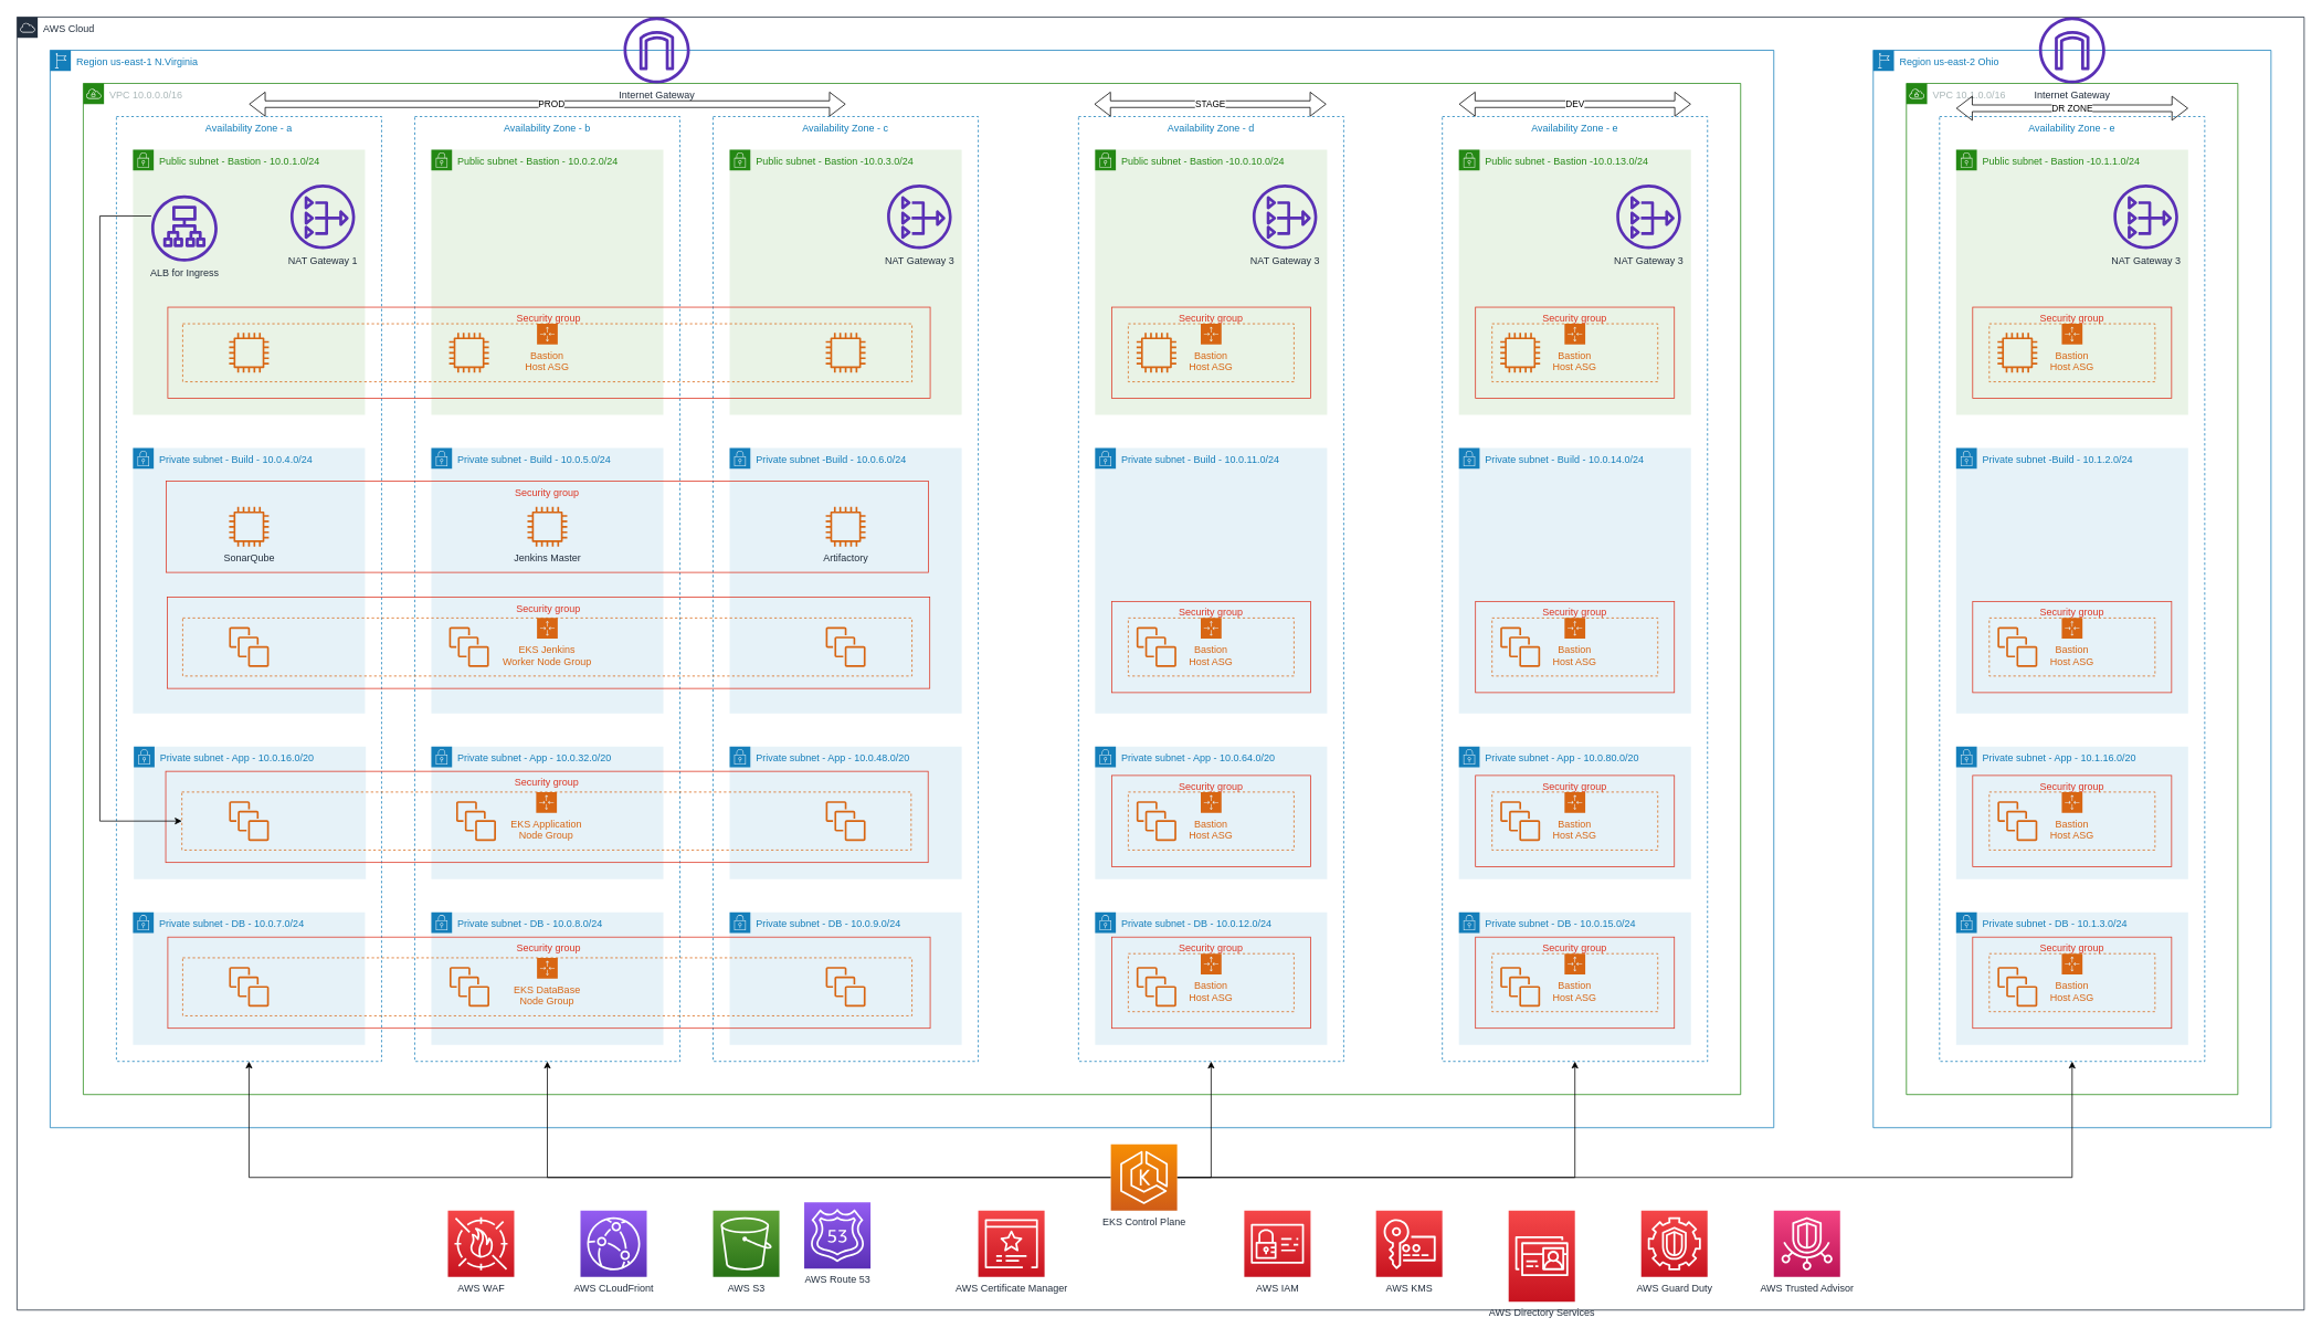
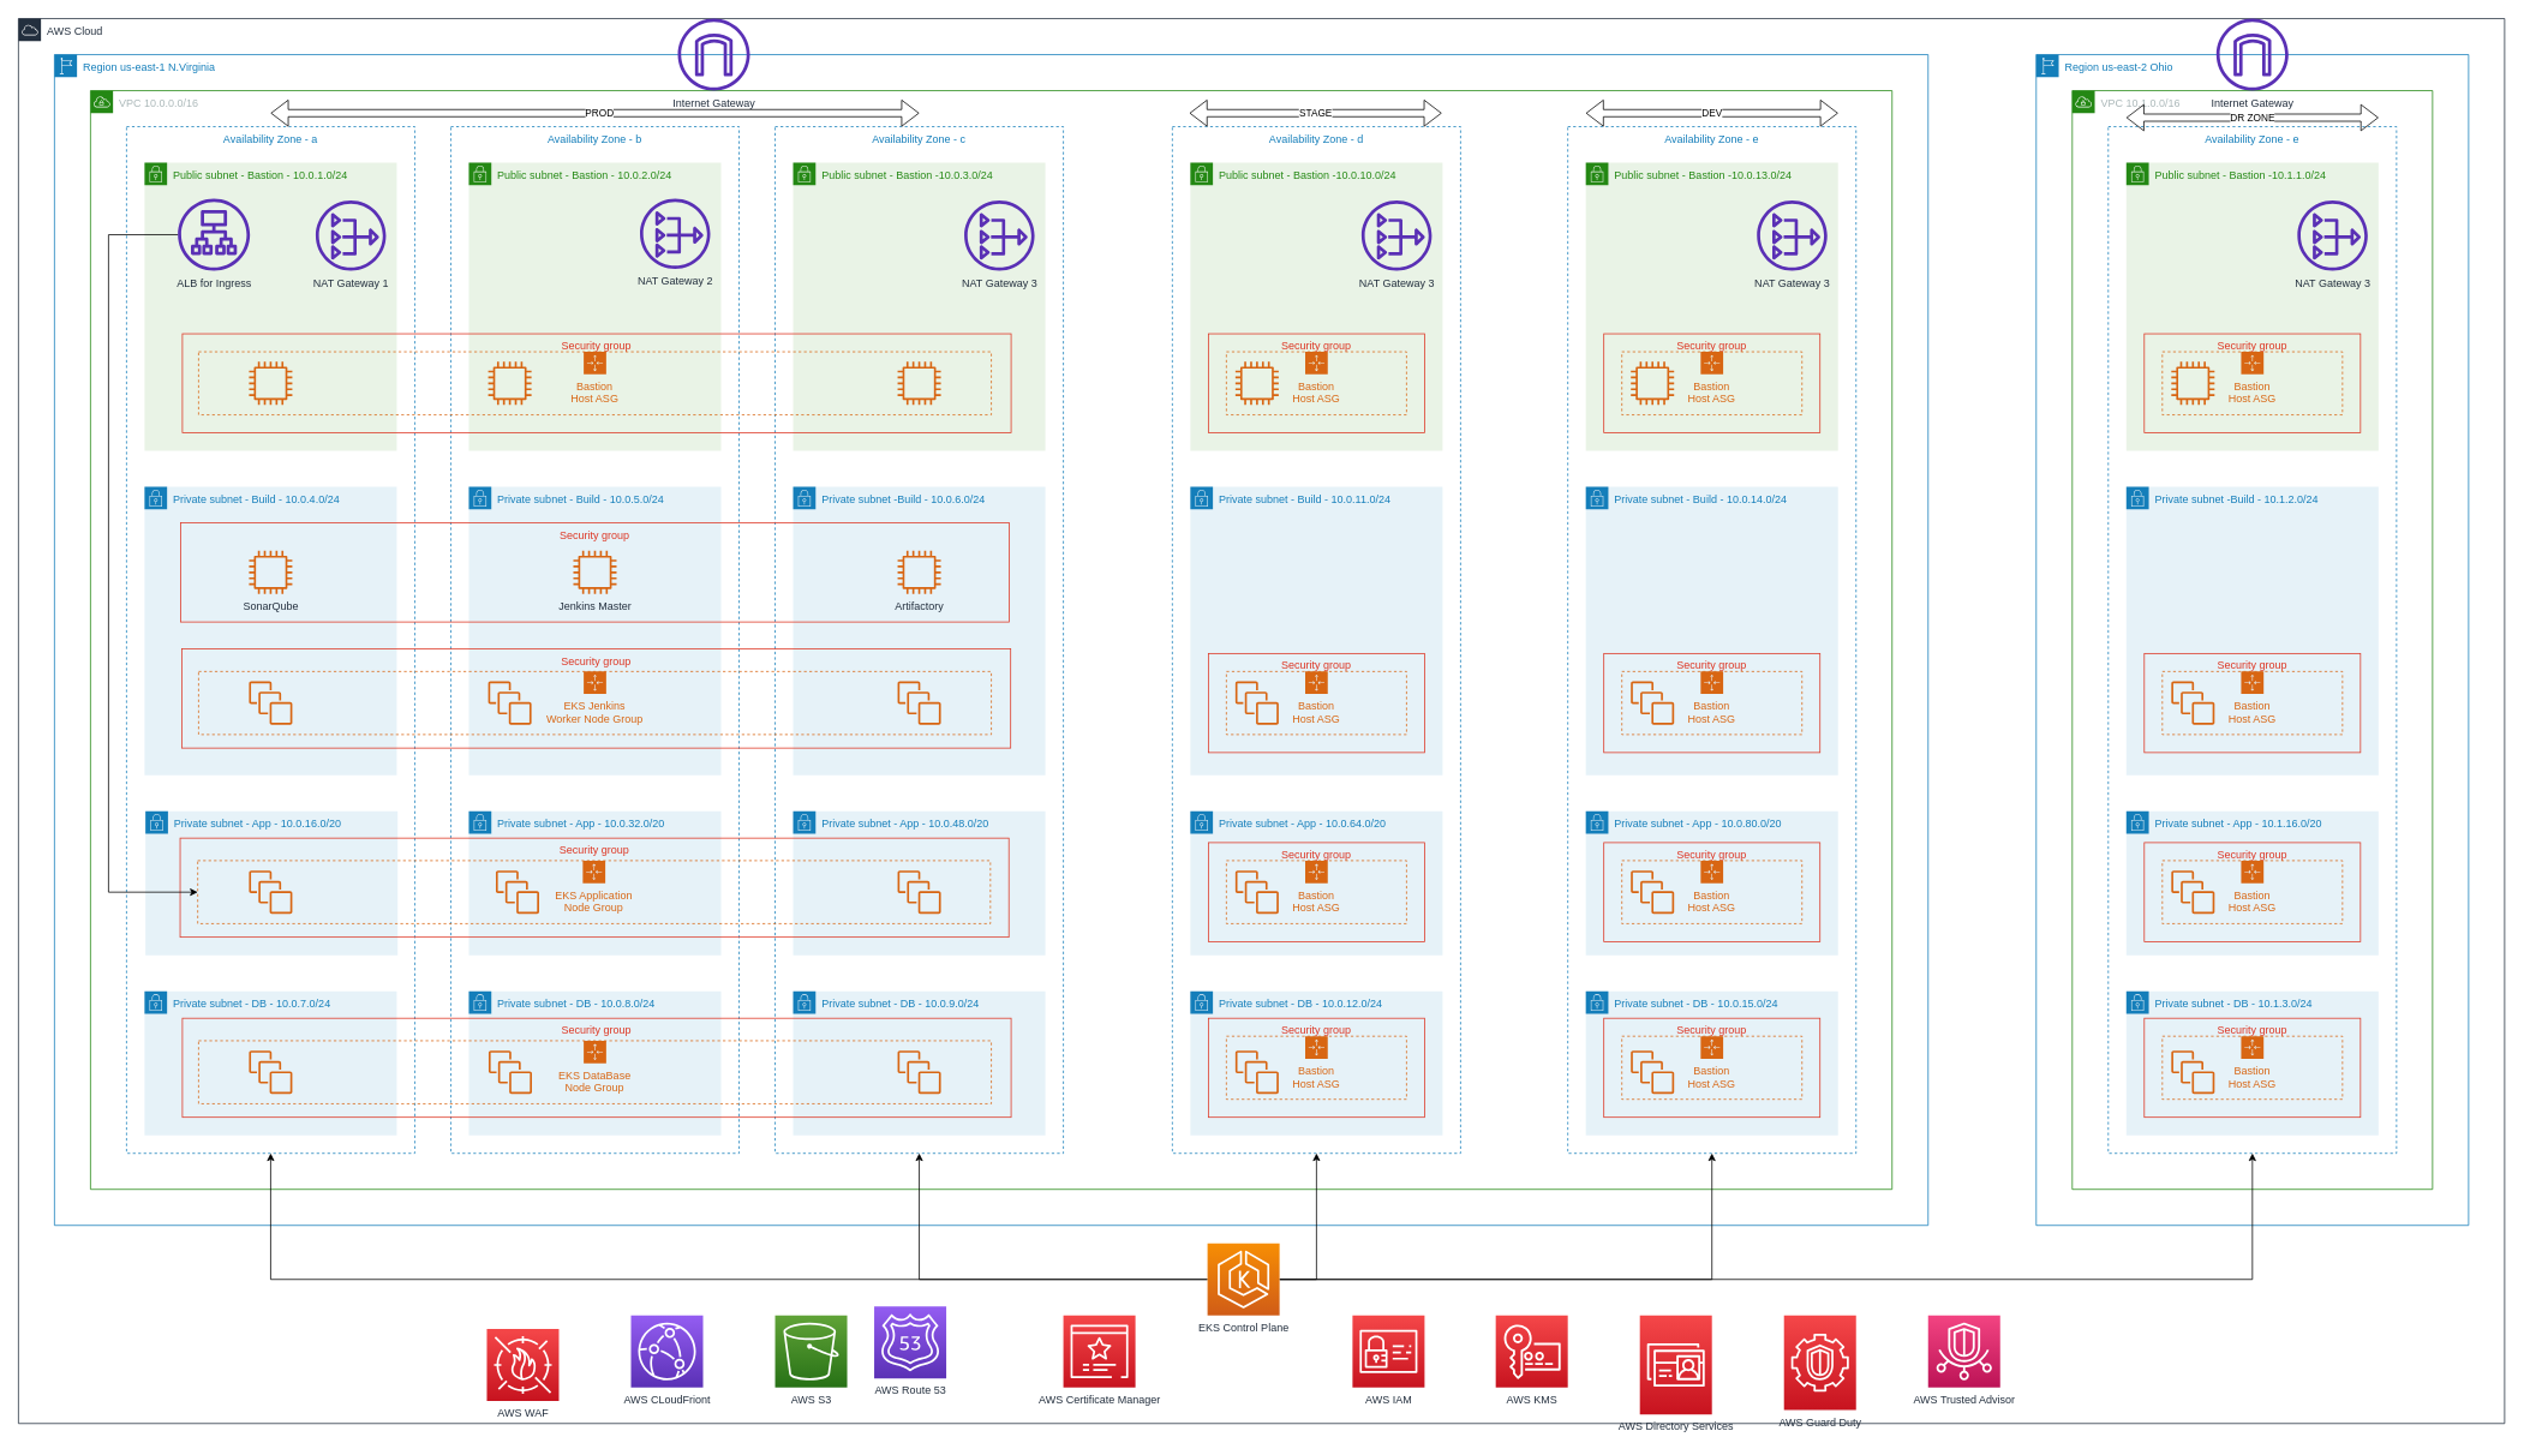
+ <mxCell id="14" value="NAT Gateway 2" style="outlineConnect=0;fontColor=#232F3E;gradientColor=none;fillColor=#5A30B5;strokeColor=none;dashed=0;verticalLabelPosition=bottom;verticalAlign=top;align=center;html=1;fontSize=12;fontStyle=0;aspect=fixed;pointerEvents=1;shape=mxgraph.aws4.nat_gateway;" parent="1" vertex="1"><mxGeometry x="710" y="220" width="78" height="78" as="geometry" /></mxCell>
- <mxCell id="9" value="ALB for Ingress" style="outlineConnect=0;fontColor=#232F3E;gradientColor=none;fillColor=#5A30B5;strokeColor=none;dashed=0;verticalLabelPosition=bottom;verticalAlign=top;align=center;html=1;fontSize=12;fontStyle=0;aspect=fixed;pointerEvents=1;shape=mxgraph.aws4.application_load_balancer;" parent="1" vertex="1"><mxGeometry x="182" y="235" width="80" height="80" as="geometry" /></mxCell>
+ <mxCell id="9" value="ALB for Ingress" style="outlineConnect=0;fontColor=#232F3E;gradientColor=none;fillColor=#5A30B5;strokeColor=none;dashed=0;verticalLabelPosition=bottom;verticalAlign=top;align=center;html=1;fontSize=12;fontStyle=0;aspect=fixed;pointerEvents=1;shape=mxgraph.aws4.application_load_balancer;" parent="1" vertex="1"><mxGeometry x="197" y="220" width="80" height="80" as="geometry" /></mxCell>
- <mxCell id="125" style="edgeStyle=orthogonalEdgeStyle;rounded=0;orthogonalLoop=1;jettySize=auto;html=1;entryX=0.5;entryY=1;entryDx=0;entryDy=0;" parent="1" source="130" target="12" edge="1"><mxGeometry relative="1" as="geometry" /></mxCell>
+ <mxCell id="126" style="edgeStyle=orthogonalEdgeStyle;rounded=0;orthogonalLoop=1;jettySize=auto;html=1;entryX=0.5;entryY=1;entryDx=0;entryDy=0;" parent="1" source="130" target="17" edge="1"><mxGeometry relative="1" as="geometry" /></mxCell>
- <mxCell id="131" value="AWS WAF" style="outlineConnect=0;fontColor=#232F3E;gradientColor=#F54749;gradientDirection=north;fillColor=#C7131F;strokeColor=#ffffff;dashed=0;verticalLabelPosition=bottom;verticalAlign=top;align=center;html=1;fontSize=12;fontStyle=0;aspect=fixed;shape=mxgraph.aws4.resourceIcon;resIcon=mxgraph.aws4.waf;" parent="1" vertex="1"><mxGeometry x="540" y="1460" width="80" height="80" as="geometry" /></mxCell>
+ <mxCell id="131" value="AWS WAF" style="outlineConnect=0;fontColor=#232F3E;gradientColor=#F54749;gradientDirection=north;fillColor=#C7131F;strokeColor=#ffffff;dashed=0;verticalLabelPosition=bottom;verticalAlign=top;align=center;html=1;fontSize=12;fontStyle=0;aspect=fixed;shape=mxgraph.aws4.resourceIcon;resIcon=mxgraph.aws4.waf;" parent="1" vertex="1"><mxGeometry x="540" y="1475" width="80" height="80" as="geometry" /></mxCell>
- <mxCell id="44" value="AWS Guard Duty" style="outlineConnect=0;fontColor=#232F3E;gradientColor=#F54749;gradientDirection=north;fillColor=#C7131F;strokeColor=#ffffff;dashed=0;verticalLabelPosition=bottom;verticalAlign=top;align=center;html=1;fontSize=12;fontStyle=0;aspect=fixed;shape=mxgraph.aws4.resourceIcon;resIcon=mxgraph.aws4.guardduty;" parent="1" vertex="1"><mxGeometry x="1980" y="1460" width="80" height="80" as="geometry" /></mxCell>
+ <mxCell id="44" value="AWS Guard Duty" style="outlineConnect=0;fontColor=#232F3E;gradientColor=#F54749;gradientDirection=north;fillColor=#C7131F;strokeColor=#ffffff;dashed=0;verticalLabelPosition=bottom;verticalAlign=top;align=center;html=1;fontSize=12;fontStyle=0;aspect=fixed;shape=mxgraph.aws4.resourceIcon;resIcon=mxgraph.aws4.guardduty;" parent="1" vertex="1"><mxGeometry x="1980" y="1460" width="80" height="105" as="geometry" /></mxCell>
